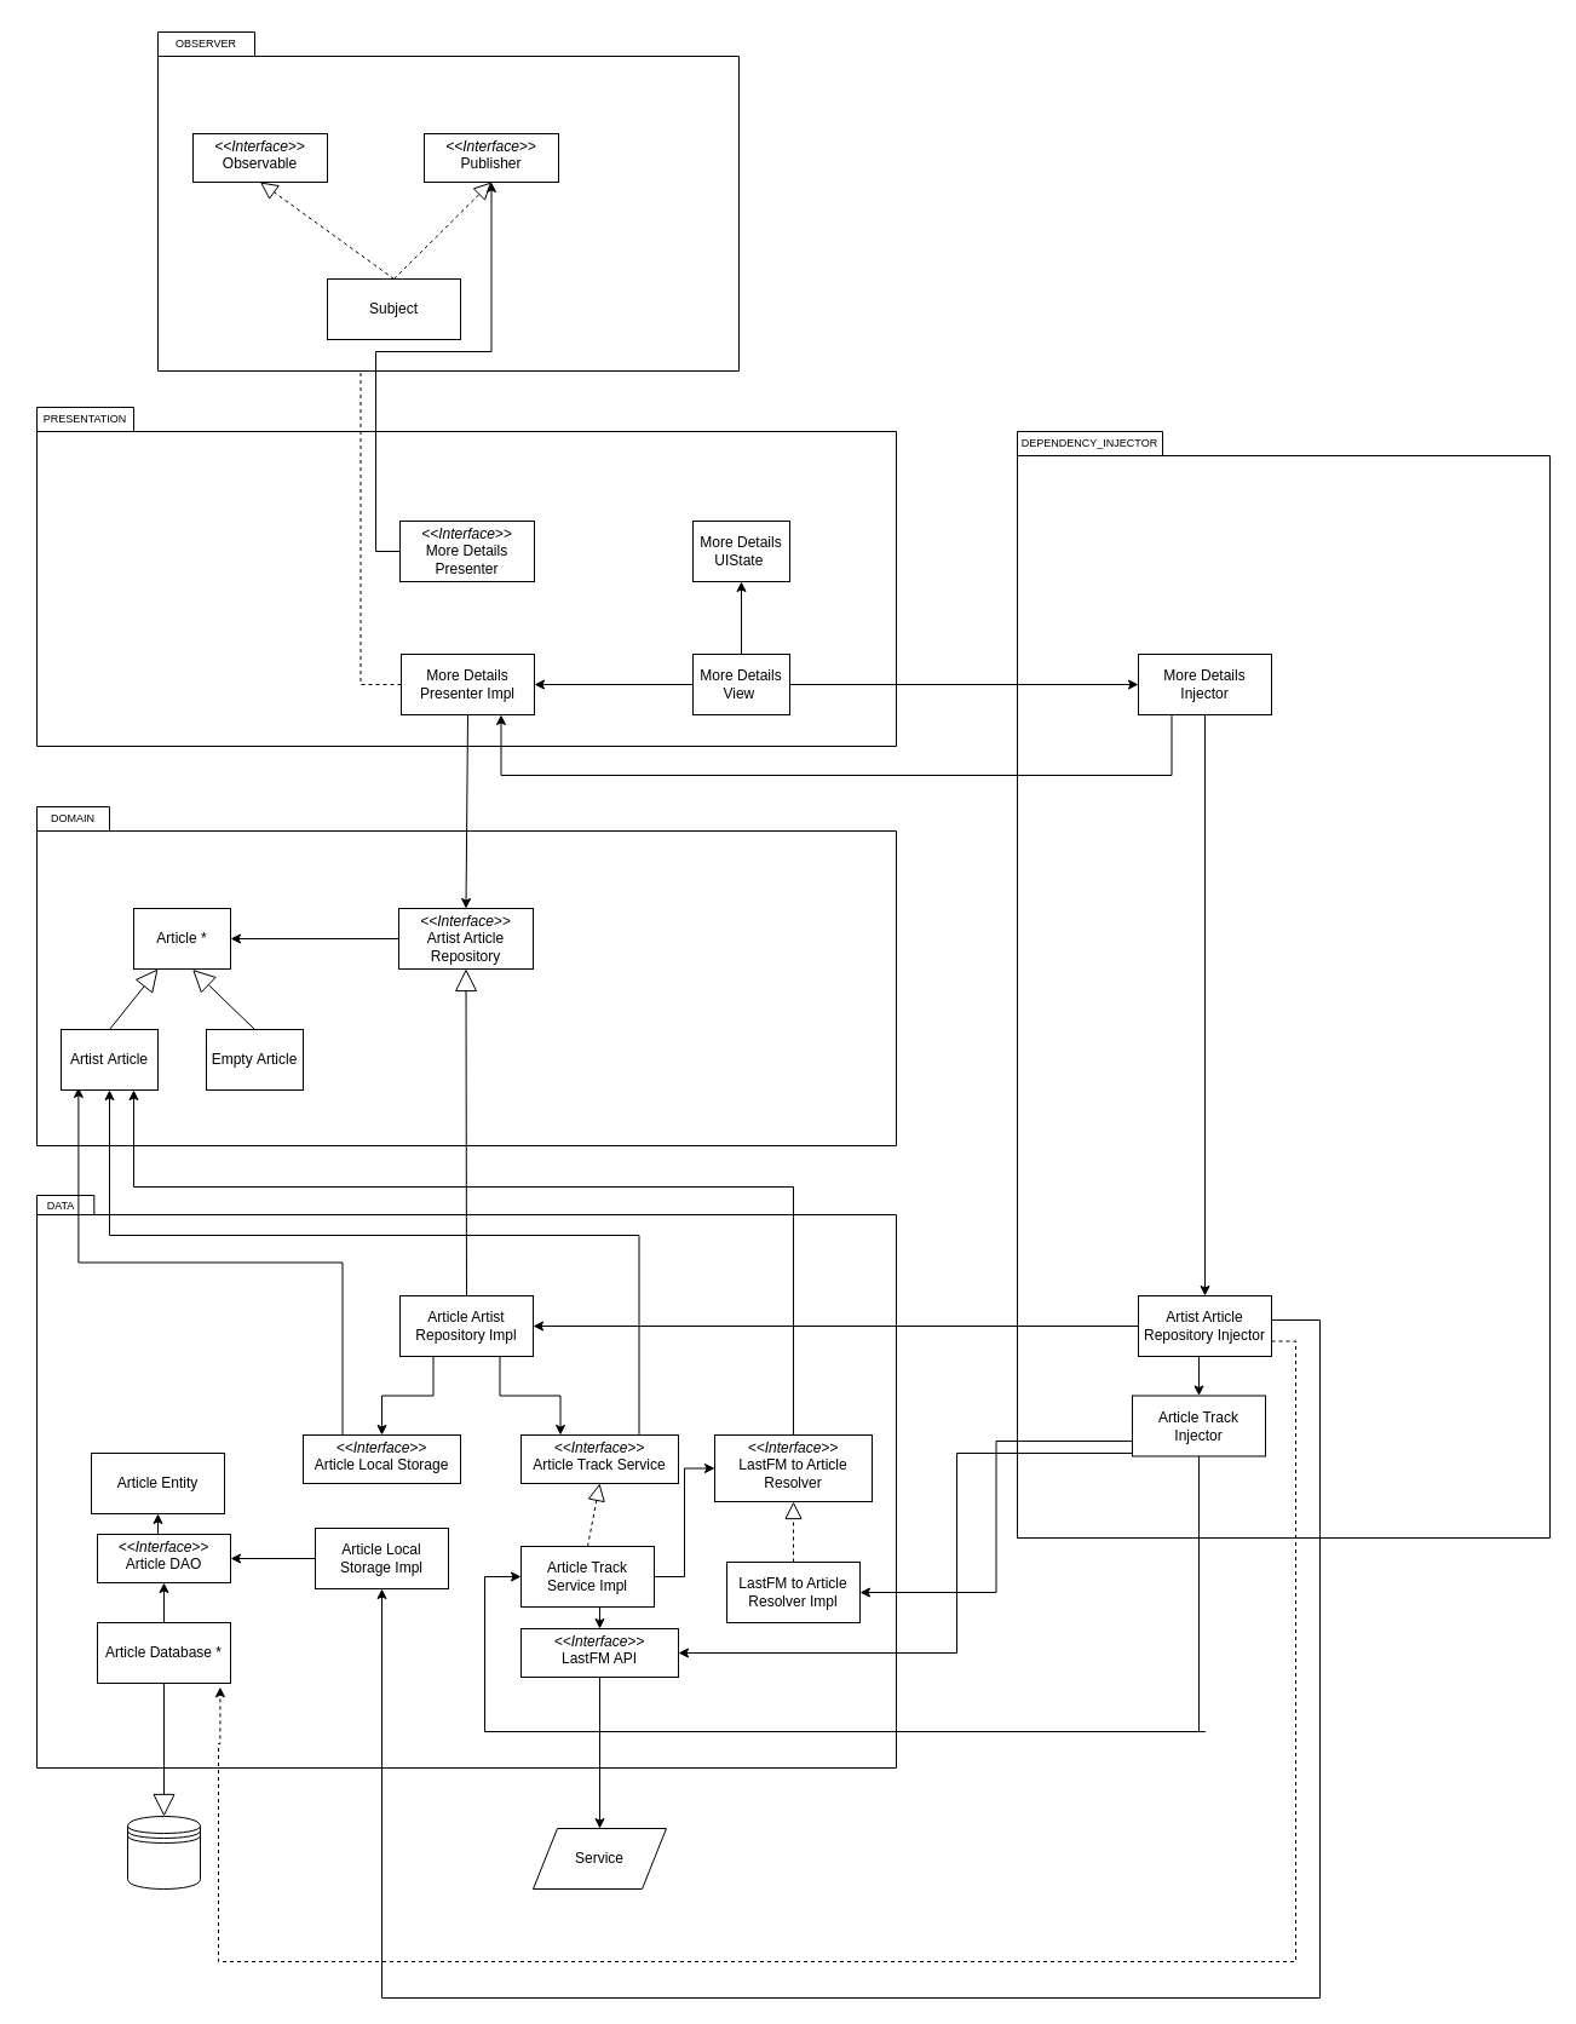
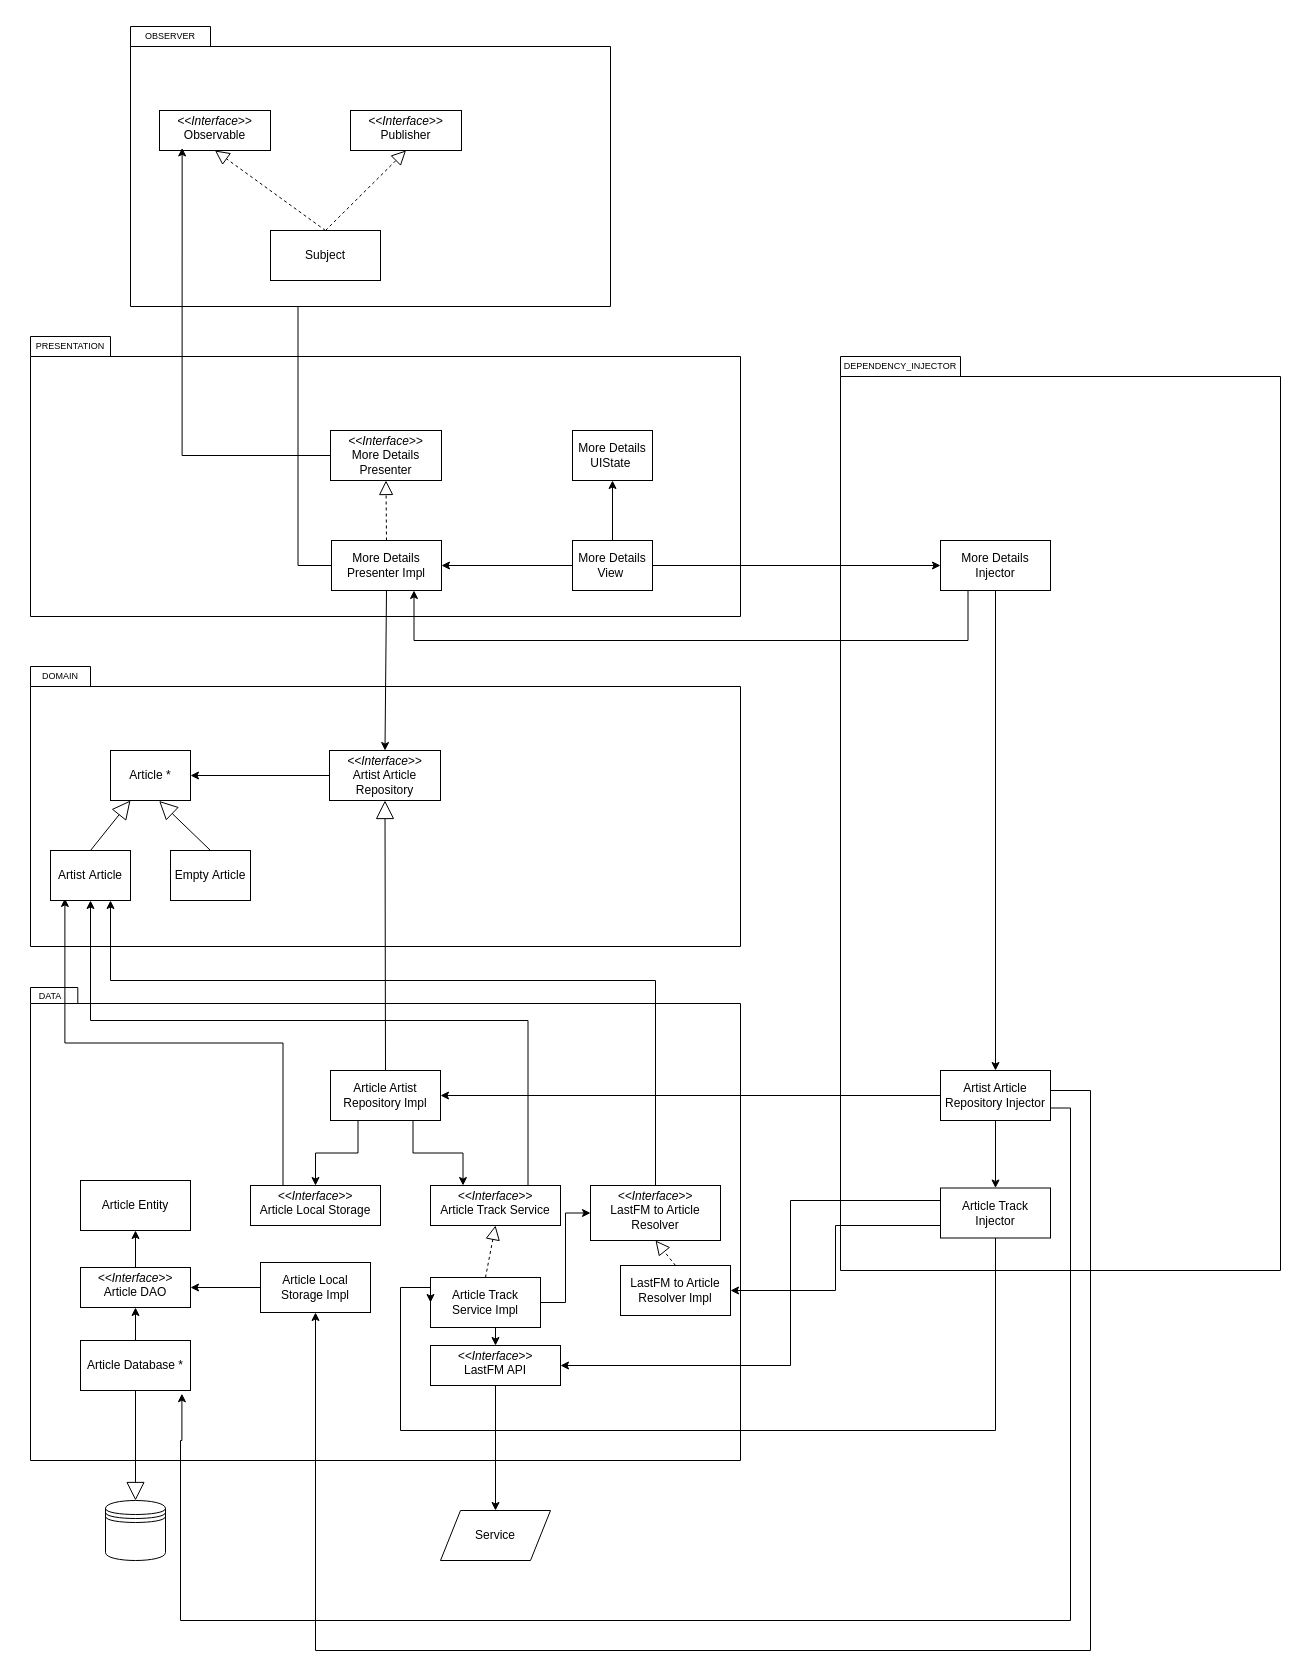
- <mxCell id="57" style="edgeStyle=orthogonalEdgeStyle;rounded=0;orthogonalLoop=1;jettySize=auto;html=1;exitX=0;exitY=0.5;exitDx=0;exitDy=0;" edge="1" parent="1" source="45" target="53"><mxGeometry relative="1" as="geometry" /></mxCell>
+ <mxCell id="57" style="edgeStyle=orthogonalEdgeStyle;rounded=0;orthogonalLoop=1;jettySize=auto;html=1;exitX=0;exitY=0.5;exitDx=0;exitDy=0;entryX=0.204;entryY=0.936;entryDx=0;entryDy=0;entryPerimeter=0;" edge="1" parent="1" source="45" target="52"><mxGeometry relative="1" as="geometry" /></mxCell>
- <mxCell id="47" style="edgeStyle=orthogonalEdgeStyle;rounded=0;orthogonalLoop=1;jettySize=auto;html=1;exitX=0;exitY=0.5;exitDx=0;exitDy=0;entryX=0.25;entryY=1;entryDx=0;entryDy=0;dashed=1;" edge="1" parent="1" source="48" target="54"><mxGeometry relative="1" as="geometry" /></mxCell>
+ <mxCell id="47" style="edgeStyle=orthogonalEdgeStyle;rounded=0;orthogonalLoop=1;jettySize=auto;html=1;exitX=0;exitY=0.5;exitDx=0;exitDy=0;entryX=0.25;entryY=1;entryDx=0;entryDy=0;" edge="1" parent="1" source="48" target="54"><mxGeometry relative="1" as="geometry" /></mxCell>
+ <mxCell id="49" value="" style="endArrow=block;dashed=1;endFill=0;endSize=12;html=1;rounded=0;entryX=0.5;entryY=1;entryDx=0;entryDy=0;exitX=0.5;exitY=0;exitDx=0;exitDy=0;" edge="1" parent="1" source="48" target="45"><mxGeometry width="160" relative="1" as="geometry"><mxPoint x="610" y="856" as="sourcePoint" /><mxPoint x="610" y="819" as="targetPoint" /></mxGeometry></mxCell>
- <mxCell id="73" value="Article Track Injector" style="html=1;whiteSpace=wrap;" vertex="1" parent="1"><mxGeometry x="935" y="1152.5" width="110" height="50" as="geometry" /></mxCell>
+ <mxCell id="73" value="Article Track Injector" style="html=1;whiteSpace=wrap;" vertex="1" parent="1"><mxGeometry x="940" y="1187.5" width="110" height="50" as="geometry" /></mxCell>
- <mxCell id="14" value="Article Entity" style="html=1;whiteSpace=wrap;" vertex="1" parent="1"><mxGeometry x="75" y="1200" width="110" height="50" as="geometry" /></mxCell>
+ <mxCell id="14" value="Article Entity" style="html=1;whiteSpace=wrap;" vertex="1" parent="1"><mxGeometry x="80" y="1180" width="110" height="50" as="geometry" /></mxCell>
- <mxCell id="31" value="LastFM to Article Resolver Impl" style="html=1;whiteSpace=wrap;" vertex="1" parent="1"><mxGeometry x="600" y="1290" width="110" height="50" as="geometry" /></mxCell>
+ <mxCell id="31" value="LastFM to Article Resolver Impl" style="html=1;whiteSpace=wrap;" vertex="1" parent="1"><mxGeometry x="620" y="1265" width="110" height="50" as="geometry" /></mxCell>
- <mxCell id="66" style="edgeStyle=orthogonalEdgeStyle;rounded=0;orthogonalLoop=1;jettySize=auto;html=1;exitX=1;exitY=0.75;exitDx=0;exitDy=0;entryX=0.922;entryY=1.064;entryDx=0;entryDy=0;entryPerimeter=0;dashed=1;" edge="1" parent="1" source="70" target="11"><mxGeometry relative="1" as="geometry"><mxPoint x="1070" y="1759.74" as="targetPoint" /><Array as="points"><mxPoint x="1070" y="1108" /><mxPoint x="1070" y="1620" /><mxPoint x="180" y="1620" /><mxPoint x="180" y="1440" /><mxPoint x="181" y="1440" /></Array></mxGeometry></mxCell>
+ <mxCell id="66" style="edgeStyle=orthogonalEdgeStyle;rounded=0;orthogonalLoop=1;jettySize=auto;html=1;exitX=1;exitY=0.75;exitDx=0;exitDy=0;entryX=0.922;entryY=1.064;entryDx=0;entryDy=0;entryPerimeter=0;" edge="1" parent="1" source="70" target="11"><mxGeometry relative="1" as="geometry"><mxPoint x="1070" y="1759.74" as="targetPoint" /><Array as="points"><mxPoint x="1070" y="1108" /><mxPoint x="1070" y="1620" /><mxPoint x="180" y="1620" /><mxPoint x="180" y="1440" /><mxPoint x="181" y="1440" /></Array></mxGeometry></mxCell>
